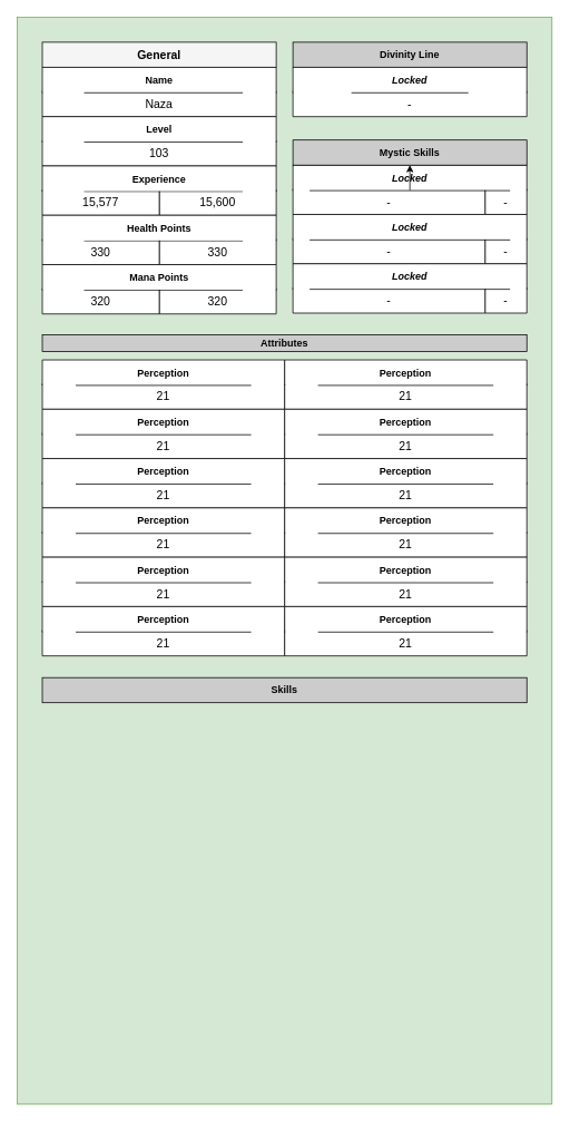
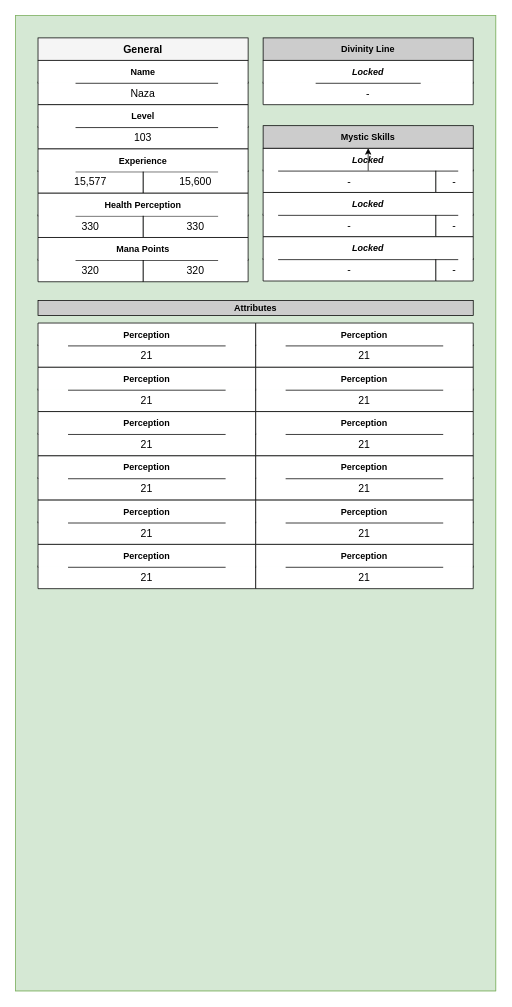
- <mxCell id="23" value="&lt;font size=&quot;1&quot; style=&quot;&quot; color=&quot;#000000&quot;&gt;&lt;b style=&quot;font-size: 12px;&quot;&gt;Health Points&lt;/b&gt;&lt;/font&gt;" style="shape=partialRectangle;whiteSpace=wrap;html=1;bottom=1;right=1;left=1;top=0;fillColor=#FFFFFF;routingCenterX=-0.5;shadow=0;comic=0;strokeColor=#000000;fontSize=17;direction=west;" parent="1" vertex="1"><mxGeometry x="50" y="257" width="280" height="30" as="geometry" /></mxCell>
+ <mxCell id="23" value="&lt;font size=&quot;1&quot; style=&quot;&quot; color=&quot;#000000&quot;&gt;&lt;b style=&quot;font-size: 12px;&quot;&gt;Health Perception&lt;/b&gt;&lt;/font&gt;" style="shape=partialRectangle;whiteSpace=wrap;html=1;bottom=1;right=1;left=1;top=0;fillColor=#FFFFFF;routingCenterX=-0.5;shadow=0;comic=0;strokeColor=#000000;fontSize=17;direction=west;" parent="1" vertex="1"><mxGeometry x="50" y="257" width="280" height="30" as="geometry" /></mxCell>
- <mxCell id="45" value="&lt;b&gt;Skills&lt;/b&gt;" style="rounded=1;whiteSpace=wrap;html=1;fillColor=#CCCCCC;strokeColor=#000000;fontColor=#000000;arcSize=0;" parent="1" vertex="1"><mxGeometry x="50" y="810" width="580" height="30" as="geometry" /></mxCell>
